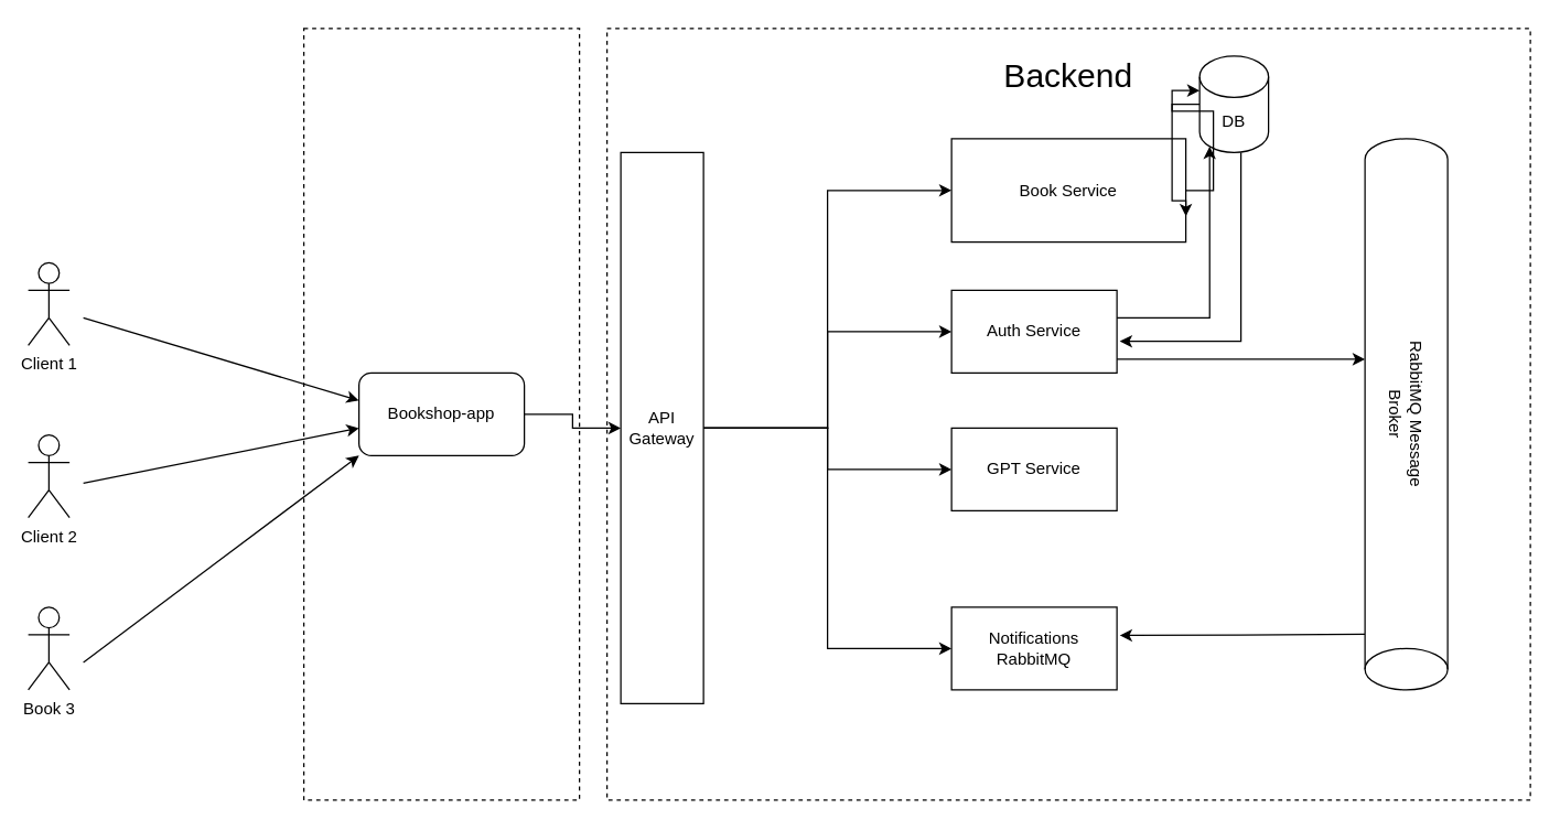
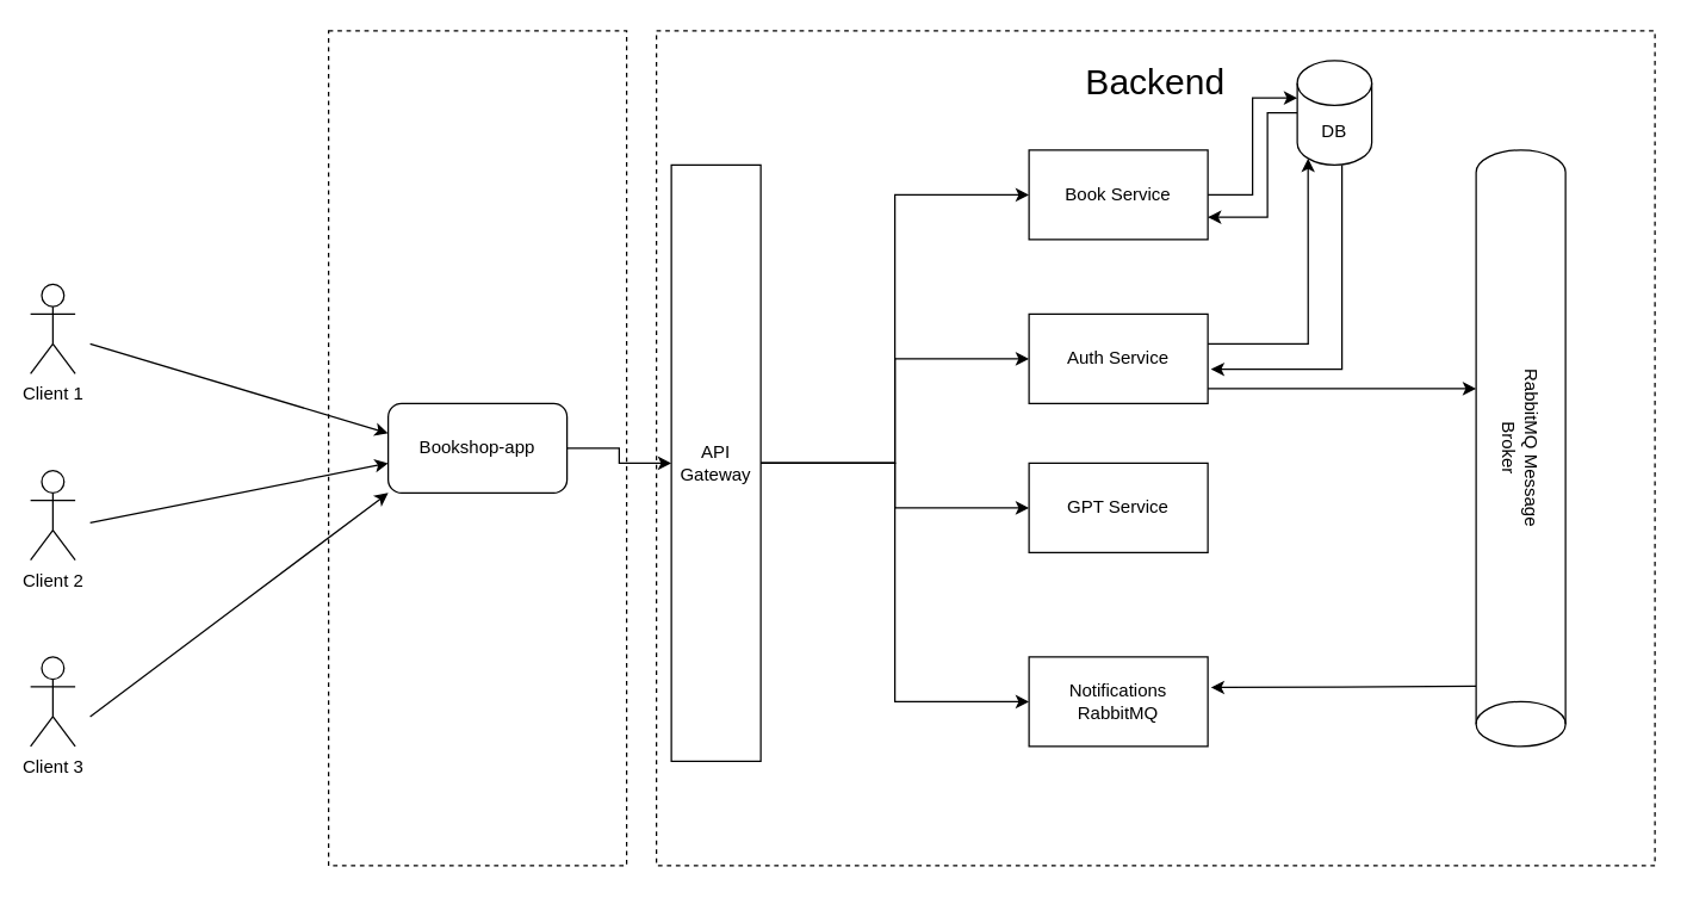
- <mxCell id="9" value="Book Service" style="rounded=0;whiteSpace=wrap;html=1;movable=0;resizable=0;rotatable=0;deletable=0;editable=0;locked=1;connectable=0;" parent="1" vertex="1"><mxGeometry x="690" y="100" width="170" height="75" as="geometry" /></mxCell>
+ <mxCell id="9" value="Book Service" style="rounded=0;whiteSpace=wrap;html=1;movable=0;resizable=0;rotatable=0;deletable=0;editable=0;locked=1;connectable=0;" parent="1" vertex="1"><mxGeometry x="690" y="100" width="120" height="60" as="geometry" /></mxCell>
- <mxCell id="24" value="Book 3" style="shape=umlActor;verticalLabelPosition=bottom;verticalAlign=top;html=1;outlineConnect=0;movable=0;resizable=0;rotatable=0;deletable=0;editable=0;locked=1;connectable=0;" parent="1" vertex="1"><mxGeometry x="20" y="440" width="30" height="60" as="geometry" /></mxCell>
+ <mxCell id="24" value="Client 3" style="shape=umlActor;verticalLabelPosition=bottom;verticalAlign=top;html=1;outlineConnect=0;movable=0;resizable=0;rotatable=0;deletable=0;editable=0;locked=1;connectable=0;" parent="1" vertex="1"><mxGeometry x="20" y="440" width="30" height="60" as="geometry" /></mxCell>
